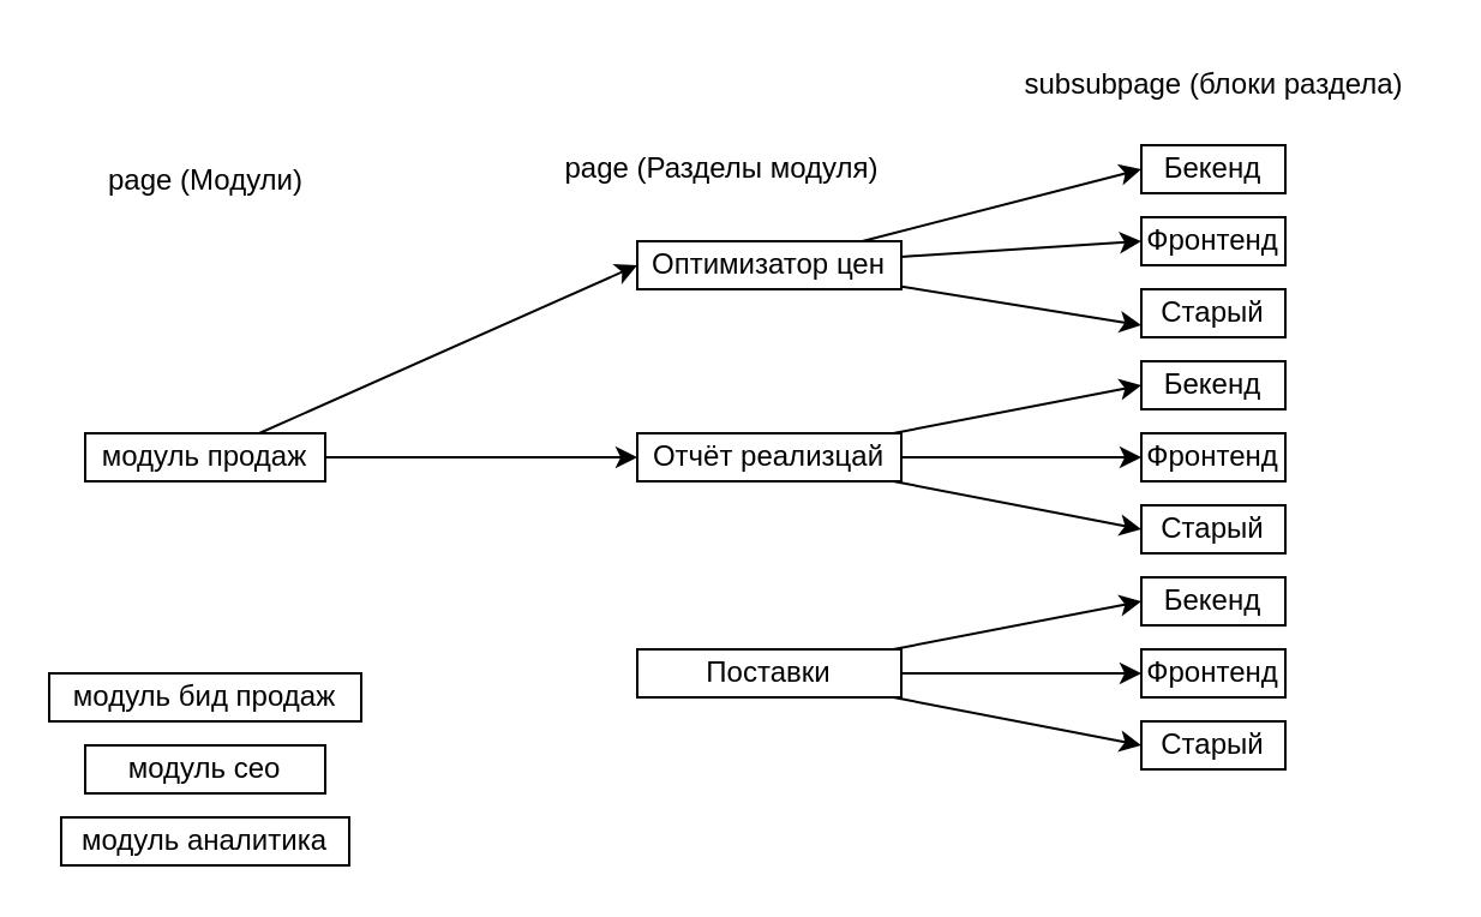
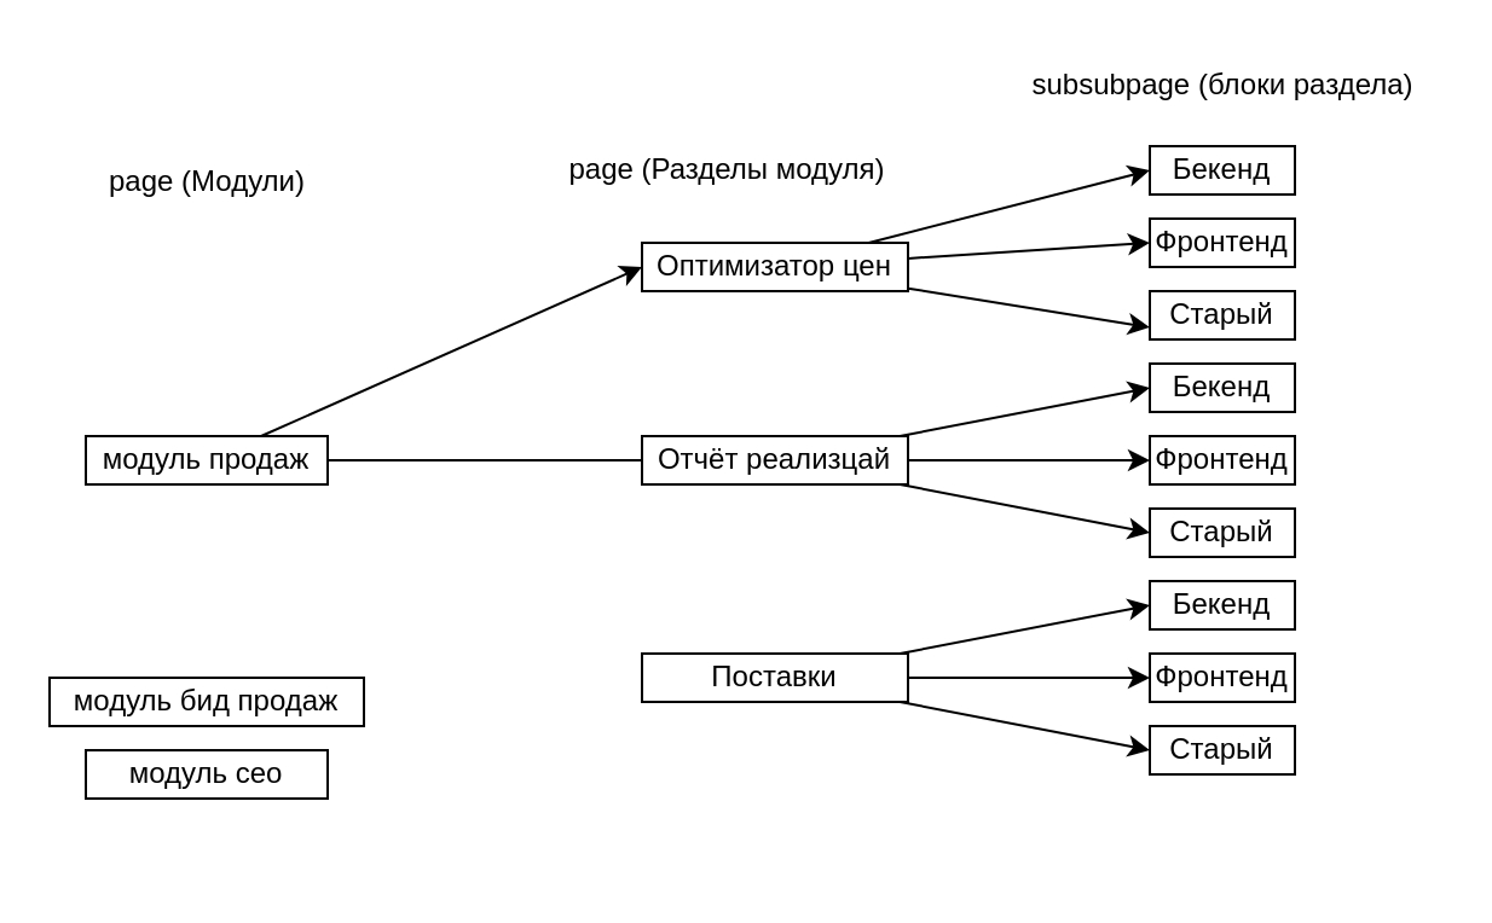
- <mxCell id="4" style="edgeStyle=none;html=1;entryX=0;entryY=0.5;entryDx=0;entryDy=0;" parent="1" source="5" target="20" edge="1"><mxGeometry relative="1" as="geometry" /></mxCell>
+ <mxCell id="4" style="edgeStyle=none;html=1;entryX=0;entryY=0.5;entryDx=0;entryDy=0;endArrow=none;" parent="1" source="5" target="20" edge="1"><mxGeometry relative="1" as="geometry" /></mxCell>
- <mxCell id="8" value="модуль аналитика" style="rounded=0;whiteSpace=wrap;html=1;" parent="1" vertex="1"><mxGeometry x="25" y="340" width="120" height="20" as="geometry" /></mxCell>
